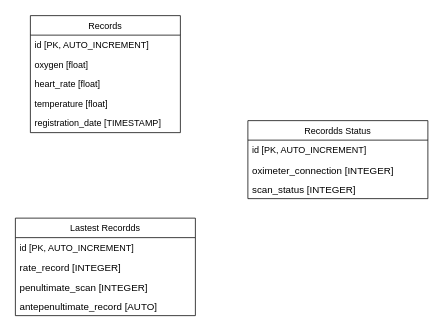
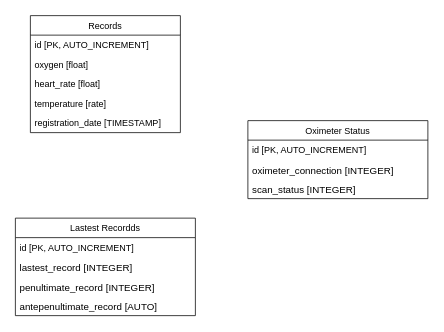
- <mxCell id="6" value="temperature [float]" style="text;strokeColor=none;fillColor=none;align=left;verticalAlign=top;spacingLeft=4;spacingRight=4;overflow=hidden;rotatable=0;points=[[0,0.5],[1,0.5]];portConstraint=eastwest;" vertex="1" parent="2"><mxGeometry y="104" width="200" height="26" as="geometry" /></mxCell>
+ <mxCell id="6" value="temperature [rate]" style="text;strokeColor=none;fillColor=none;align=left;verticalAlign=top;spacingLeft=4;spacingRight=4;overflow=hidden;rotatable=0;points=[[0,0.5],[1,0.5]];portConstraint=eastwest;" vertex="1" parent="2"><mxGeometry y="104" width="200" height="26" as="geometry" /></mxCell>
- <mxCell id="13" value="Recordds Status" style="swimlane;fontStyle=0;childLayout=stackLayout;horizontal=1;startSize=26;fillColor=none;horizontalStack=0;resizeParent=1;resizeParentMax=0;resizeLast=0;collapsible=1;marginBottom=0;" vertex="1" parent="1"><mxGeometry x="330" y="160" width="240" height="104" as="geometry"><mxRectangle x="320" y="240" width="80" height="26" as="alternateBounds" /></mxGeometry></mxCell>
+ <mxCell id="13" value="Oximeter Status" style="swimlane;fontStyle=0;childLayout=stackLayout;horizontal=1;startSize=26;fillColor=none;horizontalStack=0;resizeParent=1;resizeParentMax=0;resizeLast=0;collapsible=1;marginBottom=0;" vertex="1" parent="1"><mxGeometry x="330" y="160" width="240" height="104" as="geometry"><mxRectangle x="320" y="240" width="80" height="26" as="alternateBounds" /></mxGeometry></mxCell>
- <mxCell id="10" value="rate_record [INTEGER]" style="text;strokeColor=none;fillColor=none;align=left;verticalAlign=top;spacingLeft=4;spacingRight=4;overflow=hidden;rotatable=0;points=[[0,0.5],[1,0.5]];portConstraint=eastwest;fontSize=13;" vertex="1" parent="8"><mxGeometry y="52" width="240" height="26" as="geometry" /></mxCell>
+ <mxCell id="10" value="lastest_record [INTEGER]" style="text;strokeColor=none;fillColor=none;align=left;verticalAlign=top;spacingLeft=4;spacingRight=4;overflow=hidden;rotatable=0;points=[[0,0.5],[1,0.5]];portConstraint=eastwest;fontSize=13;" vertex="1" parent="8"><mxGeometry y="52" width="240" height="26" as="geometry" /></mxCell>
- <mxCell id="11" value="penultimate_scan [INTEGER]" style="text;strokeColor=none;fillColor=none;align=left;verticalAlign=top;spacingLeft=4;spacingRight=4;overflow=hidden;rotatable=0;points=[[0,0.5],[1,0.5]];portConstraint=eastwest;fontSize=13;" vertex="1" parent="8"><mxGeometry y="78" width="240" height="26" as="geometry" /></mxCell>
+ <mxCell id="11" value="penultimate_record [INTEGER]" style="text;strokeColor=none;fillColor=none;align=left;verticalAlign=top;spacingLeft=4;spacingRight=4;overflow=hidden;rotatable=0;points=[[0,0.5],[1,0.5]];portConstraint=eastwest;fontSize=13;" vertex="1" parent="8"><mxGeometry y="78" width="240" height="26" as="geometry" /></mxCell>
